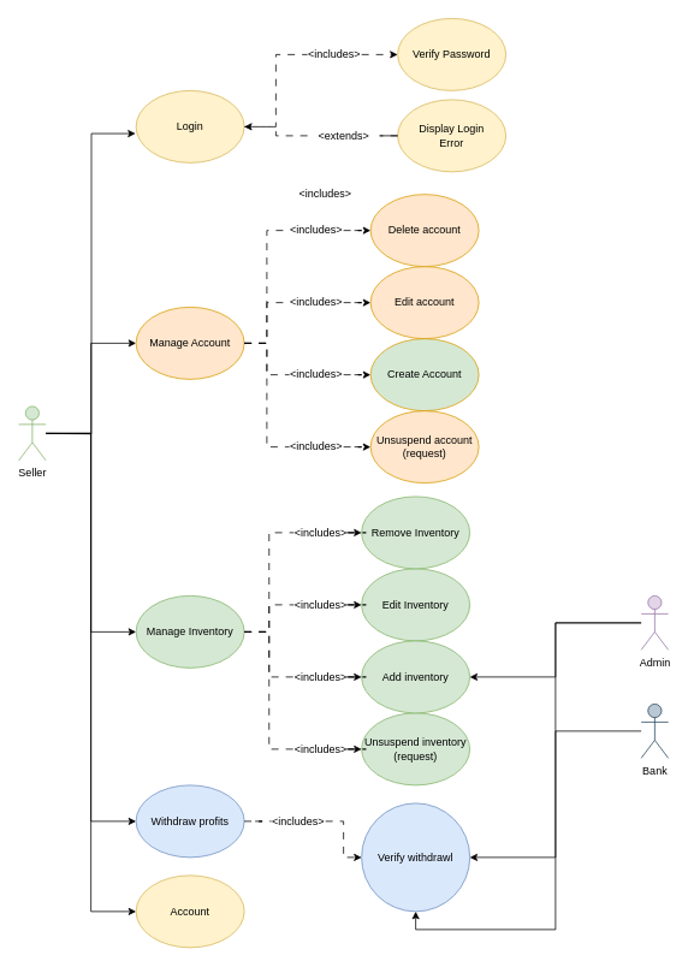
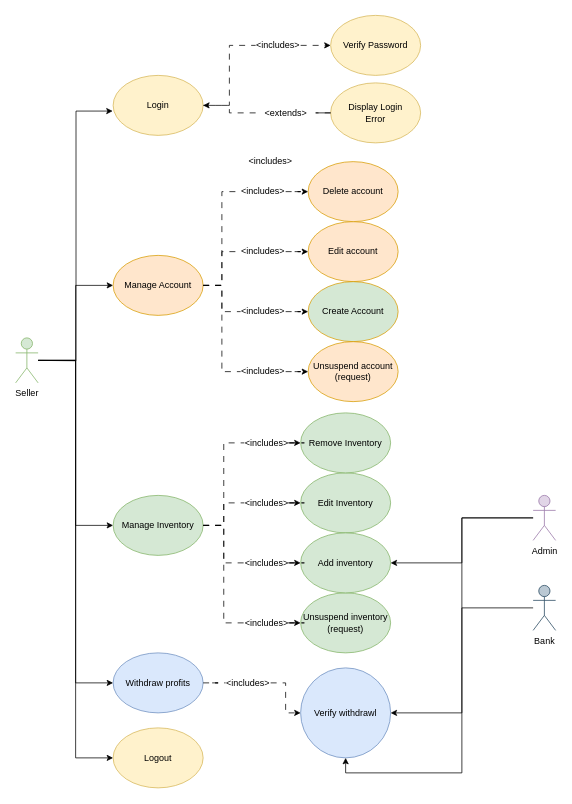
- <mxCell id="15" value="Account" style="ellipse;whiteSpace=wrap;html=1;fillColor=#fff2cc;strokeColor=#d6b656;" parent="1" vertex="1"><mxGeometry x="150" y="970" width="120" height="80" as="geometry" /></mxCell>
+ <mxCell id="15" value="Logout" style="ellipse;whiteSpace=wrap;html=1;fillColor=#fff2cc;strokeColor=#d6b656;" parent="1" vertex="1"><mxGeometry x="150" y="970" width="120" height="80" as="geometry" /></mxCell>
